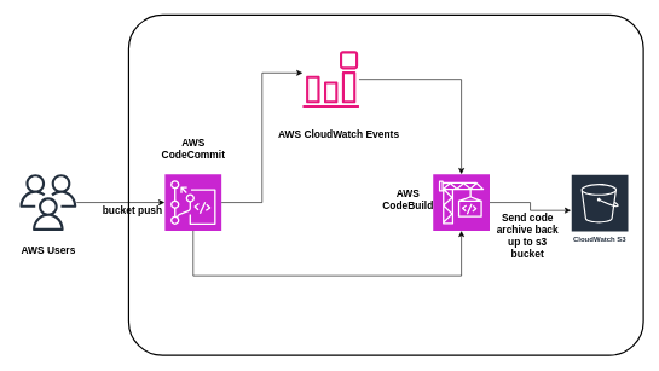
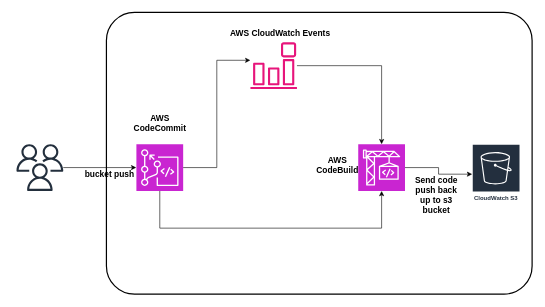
- <mxCell id="15" value="&lt;h3&gt;AWS CloudWatch Events&lt;/h3&gt;" style="text;html=1;strokeColor=none;fillColor=none;align=center;verticalAlign=middle;whiteSpace=wrap;rounded=0;" vertex="1" parent="1"><mxGeometry x="377" y="170" width="180" height="30" as="geometry" /></mxCell>
+ <mxCell id="15" value="&lt;h3&gt;AWS CloudWatch Events&lt;/h3&gt;" style="text;html=1;strokeColor=none;fillColor=none;align=center;verticalAlign=middle;whiteSpace=wrap;rounded=0;" vertex="1" parent="1"><mxGeometry x="377" y="40" width="180" height="30" as="geometry" /></mxCell>
- <mxCell id="18" value="&lt;h3&gt;Send code archive back up to s3 bucket&lt;/h3&gt;" style="text;html=1;strokeColor=none;fillColor=none;align=center;verticalAlign=middle;whiteSpace=wrap;rounded=0;" vertex="1" parent="1"><mxGeometry x="681.5" y="310" width="91" height="30" as="geometry" /></mxCell>
+ <mxCell id="18" value="&lt;h3&gt;Send code push back up to s3 bucket&lt;/h3&gt;" style="text;html=1;strokeColor=none;fillColor=none;align=center;verticalAlign=middle;whiteSpace=wrap;rounded=0;" vertex="1" parent="1"><mxGeometry x="681.5" y="310" width="91" height="30" as="geometry" /></mxCell>
- <mxCell id="13" value="&lt;h3&gt;AWS Users&lt;/h3&gt;" style="text;html=1;strokeColor=none;fillColor=none;align=center;verticalAlign=middle;whiteSpace=wrap;rounded=0;" vertex="1" parent="1"><mxGeometry x="20.5" y="330" width="91" height="30" as="geometry" /></mxCell>
